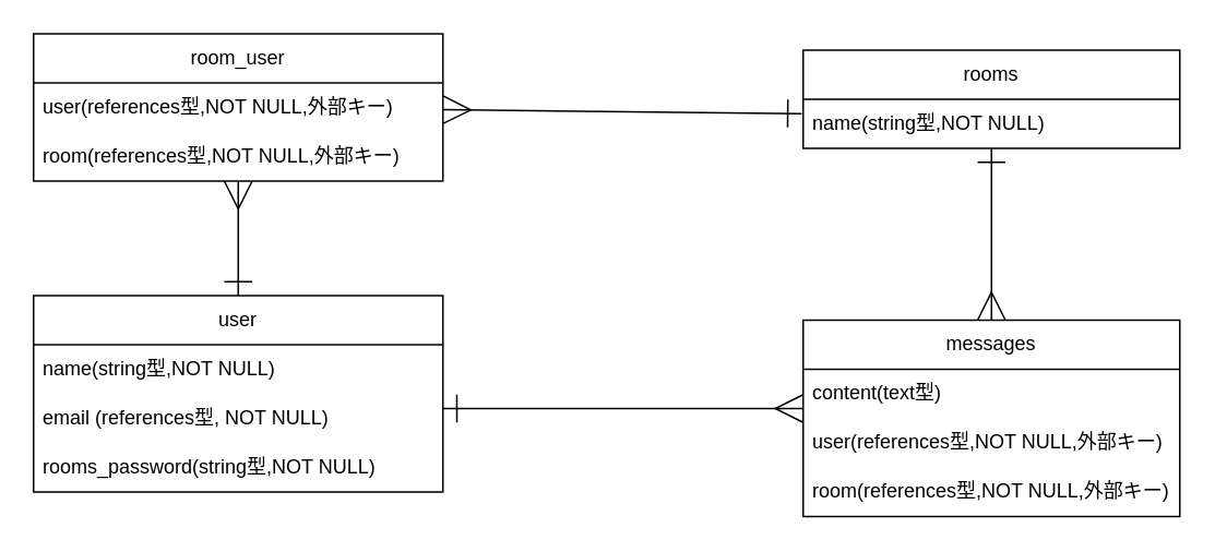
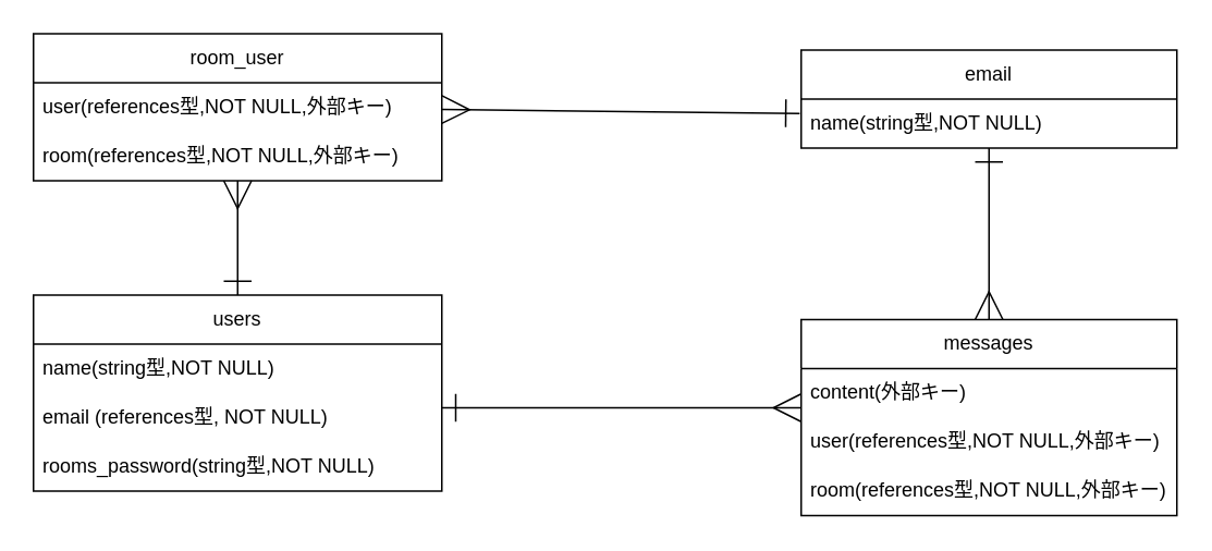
- <mxCell id="14" value="rooms" style="swimlane;fontStyle=0;childLayout=stackLayout;horizontal=1;startSize=30;horizontalStack=0;resizeParent=1;resizeParentMax=0;resizeLast=0;collapsible=1;marginBottom=0;whiteSpace=wrap;html=1;" vertex="1" parent="1"><mxGeometry x="490" y="30" width="230" height="60" as="geometry" /></mxCell>
+ <mxCell id="14" value="email" style="swimlane;fontStyle=0;childLayout=stackLayout;horizontal=1;startSize=30;horizontalStack=0;resizeParent=1;resizeParentMax=0;resizeLast=0;collapsible=1;marginBottom=0;whiteSpace=wrap;html=1;" vertex="1" parent="1"><mxGeometry x="490" y="30" width="230" height="60" as="geometry" /></mxCell>
- <mxCell id="2" value="user" style="swimlane;fontStyle=0;childLayout=stackLayout;horizontal=1;startSize=30;horizontalStack=0;resizeParent=1;resizeParentMax=0;resizeLast=0;collapsible=1;marginBottom=0;whiteSpace=wrap;html=1;" vertex="1" parent="1"><mxGeometry x="20" y="180" width="250" height="120" as="geometry" /></mxCell>
+ <mxCell id="2" value="users" style="swimlane;fontStyle=0;childLayout=stackLayout;horizontal=1;startSize=30;horizontalStack=0;resizeParent=1;resizeParentMax=0;resizeLast=0;collapsible=1;marginBottom=0;whiteSpace=wrap;html=1;" vertex="1" parent="1"><mxGeometry x="20" y="180" width="250" height="120" as="geometry" /></mxCell>
- <mxCell id="7" value="content(text型)" style="text;strokeColor=none;fillColor=none;align=left;verticalAlign=middle;spacingLeft=4;spacingRight=4;overflow=hidden;points=[[0,0.5],[1,0.5]];portConstraint=eastwest;rotatable=0;whiteSpace=wrap;html=1;" vertex="1" parent="6"><mxGeometry y="30" width="230" height="30" as="geometry" /></mxCell>
+ <mxCell id="7" value="content(外部キー)" style="text;strokeColor=none;fillColor=none;align=left;verticalAlign=middle;spacingLeft=4;spacingRight=4;overflow=hidden;points=[[0,0.5],[1,0.5]];portConstraint=eastwest;rotatable=0;whiteSpace=wrap;html=1;" vertex="1" parent="6"><mxGeometry y="30" width="230" height="30" as="geometry" /></mxCell>
